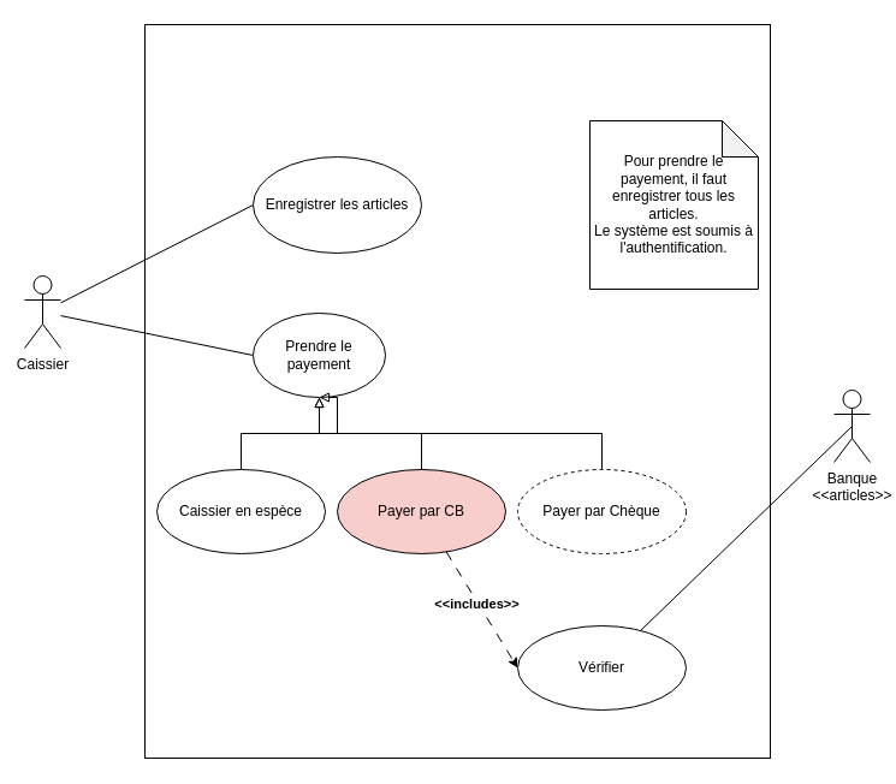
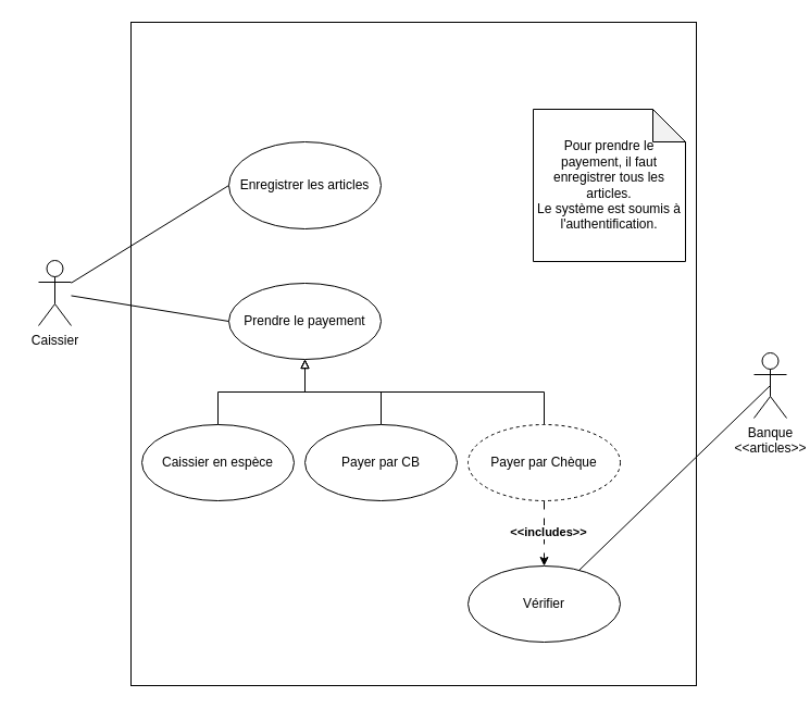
- <mxCell id="5" value="Caissier" style="shape=umlActor;verticalLabelPosition=bottom;verticalAlign=top;html=1;outlineConnect=0;" vertex="1" parent="1"><mxGeometry x="20" y="229" width="30" height="60" as="geometry" /></mxCell>
+ <mxCell id="5" value="Caissier" style="shape=umlActor;verticalLabelPosition=bottom;verticalAlign=top;html=1;outlineConnect=0;" vertex="1" parent="1"><mxGeometry x="35" y="239" width="30" height="60" as="geometry" /></mxCell>
- <mxCell id="7" value="Prendre le payement" style="ellipse;whiteSpace=wrap;html=1;" vertex="1" parent="1"><mxGeometry x="210" y="260" width="110" height="70" as="geometry" /></mxCell>
+ <mxCell id="7" value="Prendre le payement" style="ellipse;whiteSpace=wrap;html=1;" vertex="1" parent="1"><mxGeometry x="210" y="260" width="140" height="70" as="geometry" /></mxCell>
- <mxCell id="14" value="Payer par CB" style="ellipse;whiteSpace=wrap;html=1;fillColor=#f8cecc;" vertex="1" parent="1"><mxGeometry x="280" y="390" width="140" height="70" as="geometry" /></mxCell>
+ <mxCell id="14" value="Payer par CB" style="ellipse;whiteSpace=wrap;html=1;" vertex="1" parent="1"><mxGeometry x="280" y="390" width="140" height="70" as="geometry" /></mxCell>
+ <mxCell id="17" style="edgeStyle=orthogonalEdgeStyle;rounded=0;orthogonalLoop=1;jettySize=auto;html=1;dashed=1;dashPattern=8 8;" edge="1" parent="1" source="19" target="20"><mxGeometry relative="1" as="geometry" /></mxCell>
+ <mxCell id="18" value="&lt;b&gt;&amp;lt;&amp;lt;includes&amp;gt;&amp;gt;&lt;/b&gt;" style="edgeLabel;html=1;align=center;verticalAlign=middle;resizable=0;points=[];" vertex="1" connectable="0" parent="17"><mxGeometry x="-0.067" y="3" relative="1" as="geometry"><mxPoint as="offset" /></mxGeometry></mxCell>
- <mxCell id="12" style="rounded=0;orthogonalLoop=1;jettySize=auto;html=1;entryX=0;entryY=0.5;entryDx=0;entryDy=0;dashed=1;dashPattern=8 8;" edge="1" parent="1" source="14" target="20"><mxGeometry relative="1" as="geometry" /></mxCell>
- <mxCell id="13" value="&lt;b&gt;&amp;lt;&amp;lt;includes&amp;gt;&amp;gt;&lt;/b&gt;" style="edgeLabel;html=1;align=center;verticalAlign=middle;resizable=0;points=[];" vertex="1" connectable="0" parent="12"><mxGeometry x="-0.111" y="-1" relative="1" as="geometry"><mxPoint as="offset" /></mxGeometry></mxCell>
